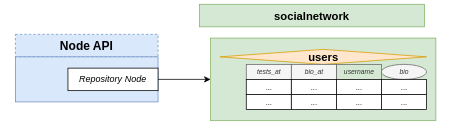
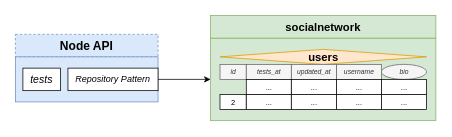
- <mxCell id="3" value="socialnetwork" style="rounded=0;whiteSpace=wrap;html=1;fillColor=#d5e8d4;strokeColor=#82b366;fontStyle=1;fontSize=15;" parent="1" vertex="1"><mxGeometry x="265" y="5" width="300" height="30" as="geometry" /></mxCell>
+ <mxCell id="3" value="socialnetwork" style="rounded=0;whiteSpace=wrap;html=1;fillColor=#d5e8d4;strokeColor=#82b366;fontStyle=1;fontSize=15;" parent="1" vertex="1"><mxGeometry x="280" y="20" width="300" height="30" as="geometry" /></mxCell>
+ <mxCell id="5" value="&lt;span style=&quot;font-size: 9px;&quot;&gt;id&lt;/span&gt;" style="rounded=0;whiteSpace=wrap;html=1;fontSize=9;fillColor=#f5f5f5;strokeColor=#666666;fontStyle=2;fontColor=#333333;" parent="1" vertex="1"><mxGeometry x="292.5" y="85" width="35" height="20" as="geometry" /></mxCell>
- <mxCell id="9" value="&lt;span style=&quot;font-size: 9px;&quot;&gt;bio_at&lt;/span&gt;" style="rounded=0;whiteSpace=wrap;html=1;fontSize=9;fillColor=#f5f5f5;strokeColor=#666666;fontStyle=2;fontColor=#333333;" parent="1" vertex="1"><mxGeometry x="387.5" y="85" width="60" height="20" as="geometry" /></mxCell>
+ <mxCell id="9" value="&lt;span style=&quot;font-size: 9px;&quot;&gt;updated_at&lt;/span&gt;" style="rounded=0;whiteSpace=wrap;html=1;fontSize=9;fillColor=#f5f5f5;strokeColor=#666666;fontStyle=2;fontColor=#333333;" parent="1" vertex="1"><mxGeometry x="387.5" y="85" width="60" height="20" as="geometry" /></mxCell>
- <mxCell id="6" value="&lt;span style=&quot;font-size: 9px;&quot;&gt;username&lt;/span&gt;" style="rounded=0;whiteSpace=wrap;html=1;fontSize=9;fillColor=#d5e8d4;strokeColor=#666666;fontStyle=2;fontColor=#333333;" parent="1" vertex="1"><mxGeometry x="447.5" y="85" width="60" height="20" as="geometry" /></mxCell>
+ <mxCell id="6" value="&lt;span style=&quot;font-size: 9px;&quot;&gt;username&lt;/span&gt;" style="rounded=0;whiteSpace=wrap;html=1;fontSize=9;fillColor=#f5f5f5;strokeColor=#666666;fontStyle=2;fontColor=#333333;" parent="1" vertex="1"><mxGeometry x="447.5" y="85" width="60" height="20" as="geometry" /></mxCell>
+ <mxCell id="21" value="tests" style="rounded=0;whiteSpace=wrap;html=1;fontSize=14;fontStyle=2" parent="1" vertex="1"><mxGeometry x="30" y="90" width="50" height="30" as="geometry" /></mxCell>
- <mxCell id="23" value="Repository Node" style="rounded=0;whiteSpace=wrap;html=1;fontSize=12;fontStyle=2" parent="1" vertex="1"><mxGeometry x="90" y="90" width="120" height="30" as="geometry" /></mxCell>
+ <mxCell id="23" value="Repository Pattern" style="rounded=0;whiteSpace=wrap;html=1;fontSize=12;fontStyle=2" parent="1" vertex="1"><mxGeometry x="90" y="90" width="120" height="30" as="geometry" /></mxCell>
+ <mxCell id="11" value="&lt;span style=&quot;font-size: 10px&quot;&gt;2&lt;/span&gt;" style="rounded=0;whiteSpace=wrap;html=1;fontSize=10;fontStyle=0;" parent="1" vertex="1"><mxGeometry x="292.5" y="125" width="35" height="20" as="geometry" /></mxCell>
